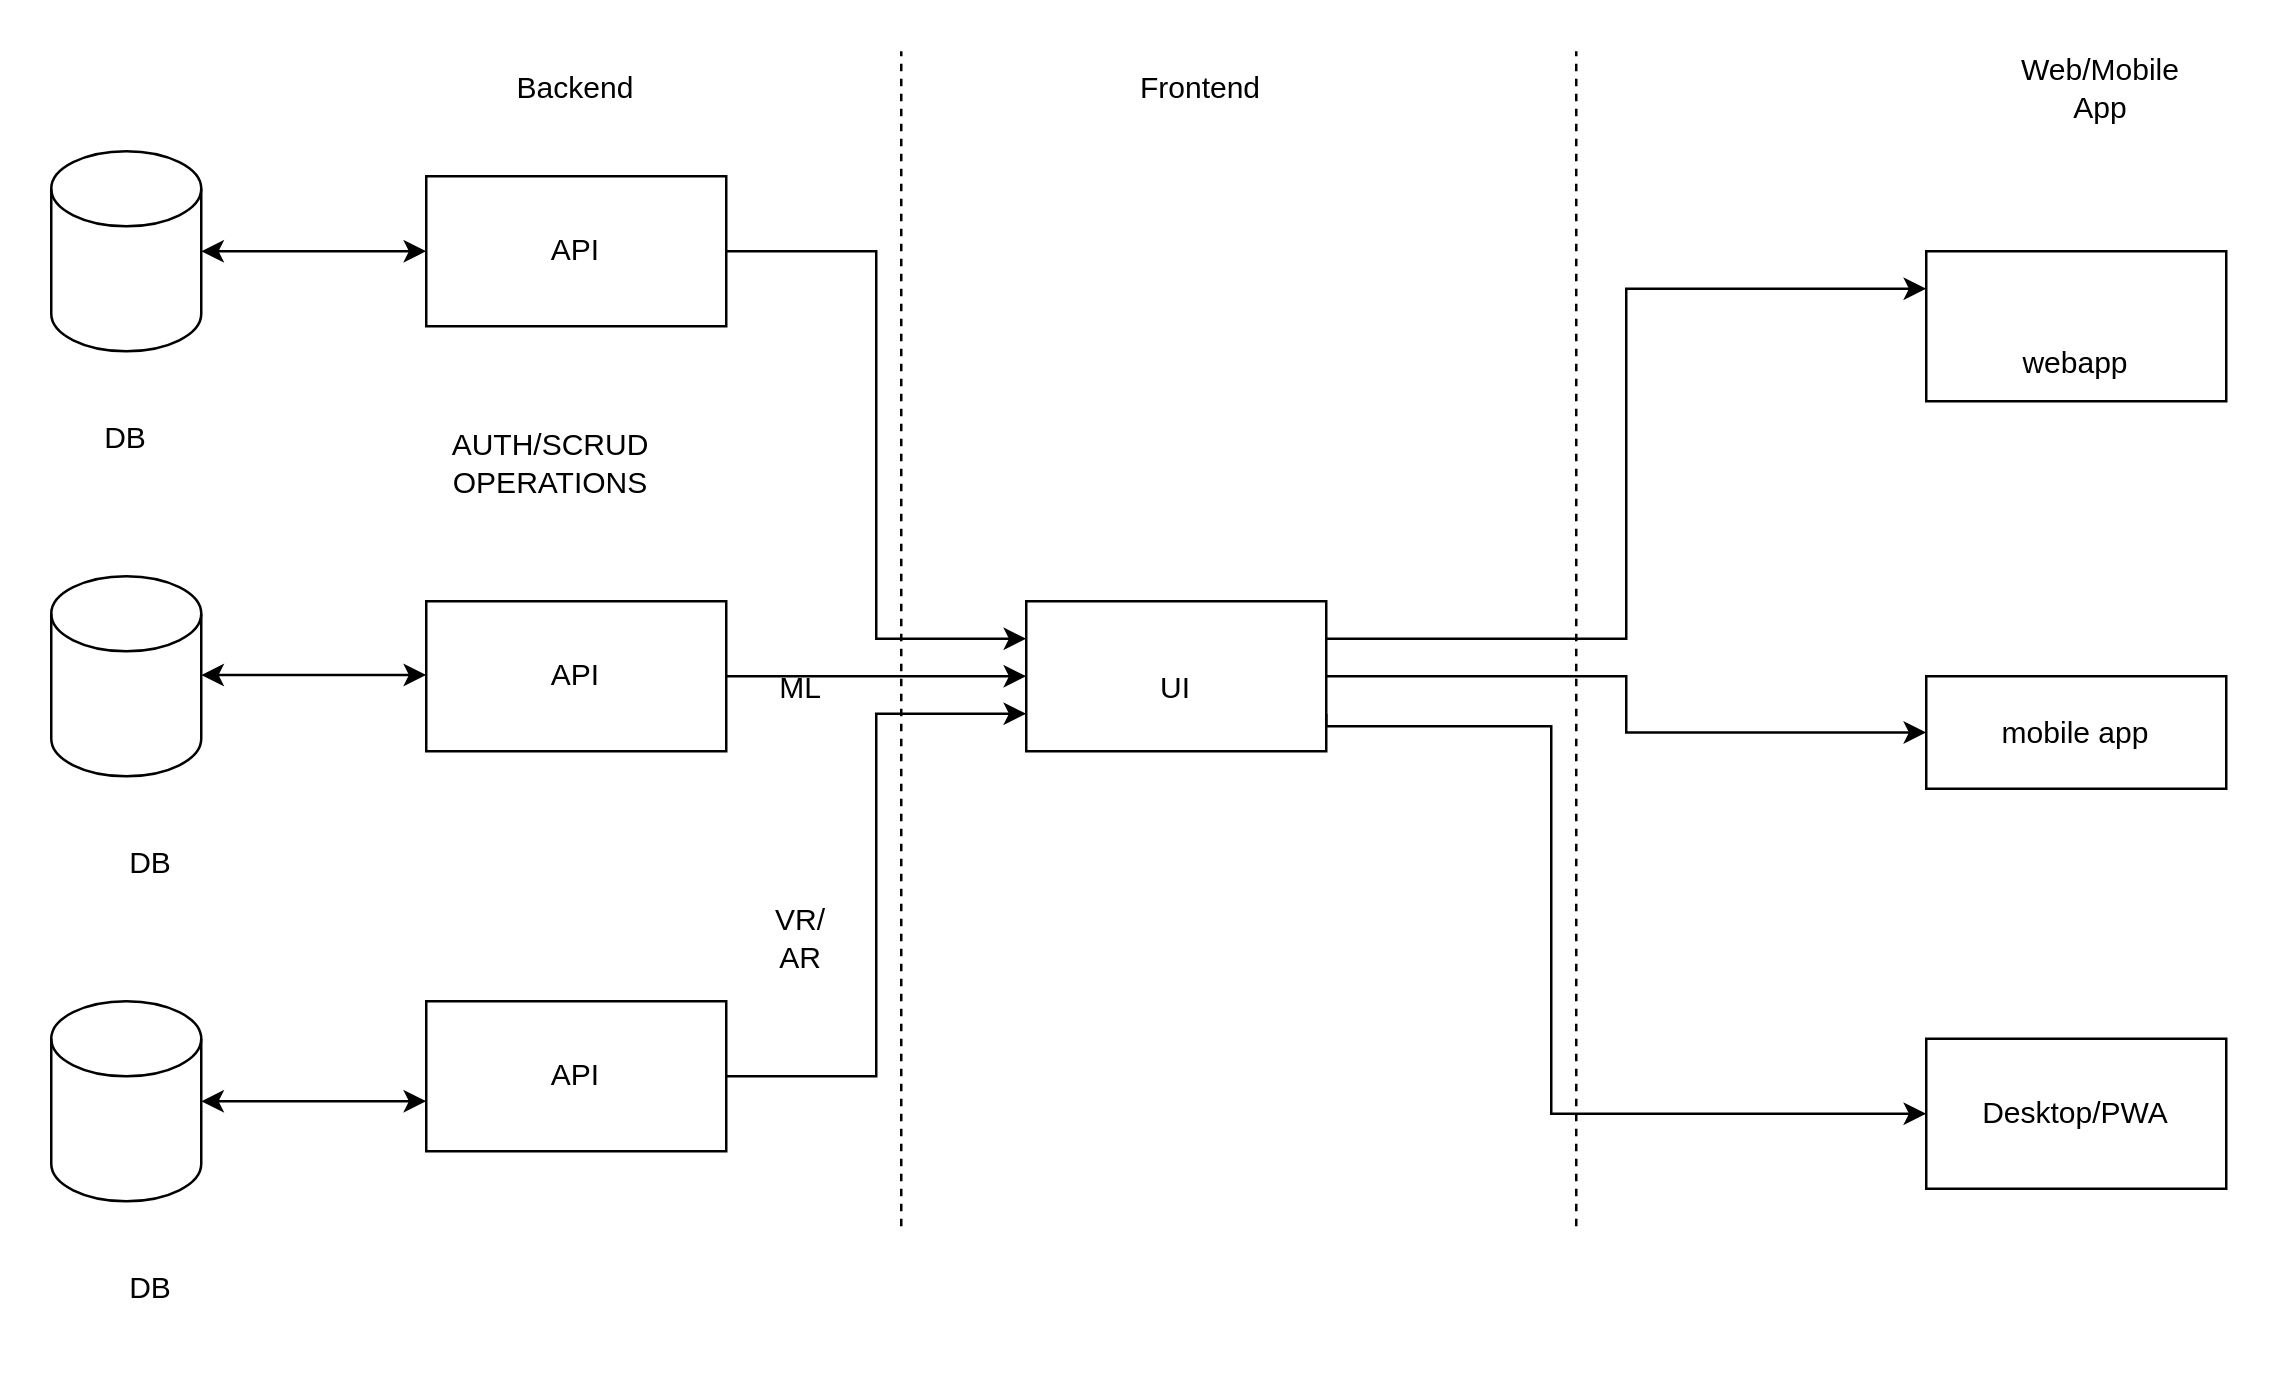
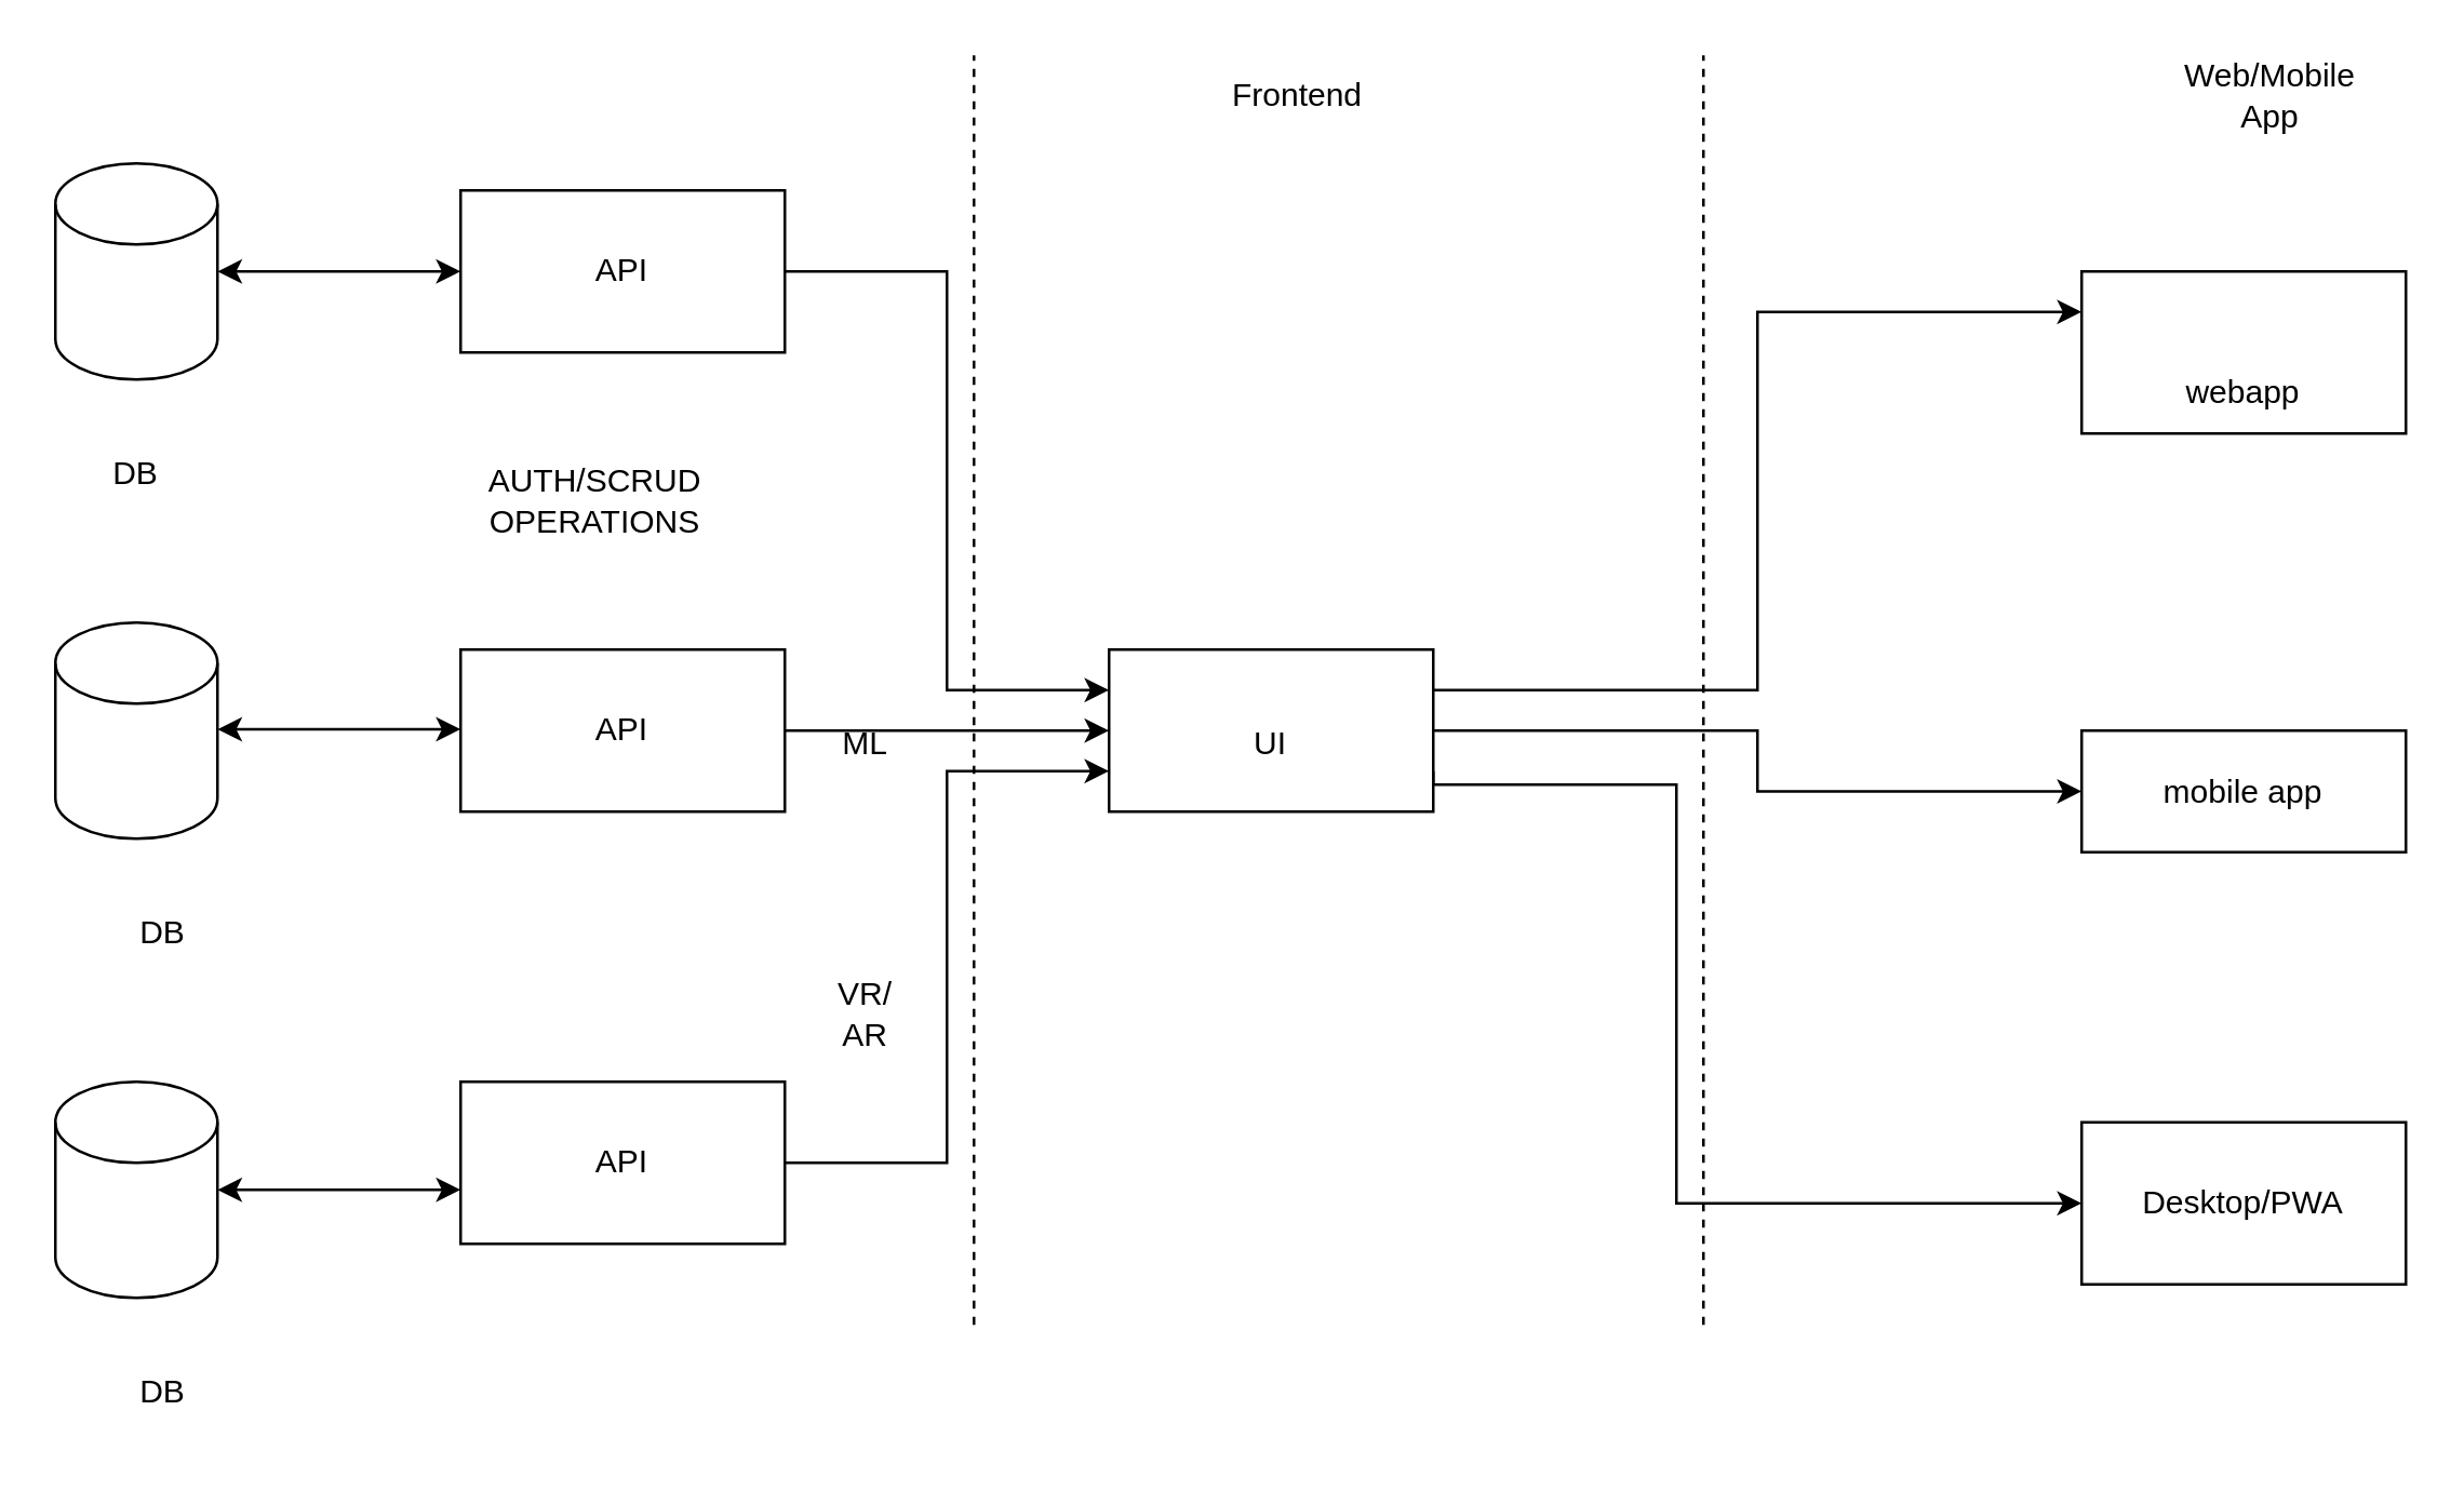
- <mxCell id="19" value="Backend" style="text;html=1;strokeColor=none;fillColor=none;align=center;verticalAlign=middle;whiteSpace=wrap;rounded=0;" vertex="1" parent="1"><mxGeometry x="200" y="20" width="60" height="30" as="geometry" /></mxCell>
